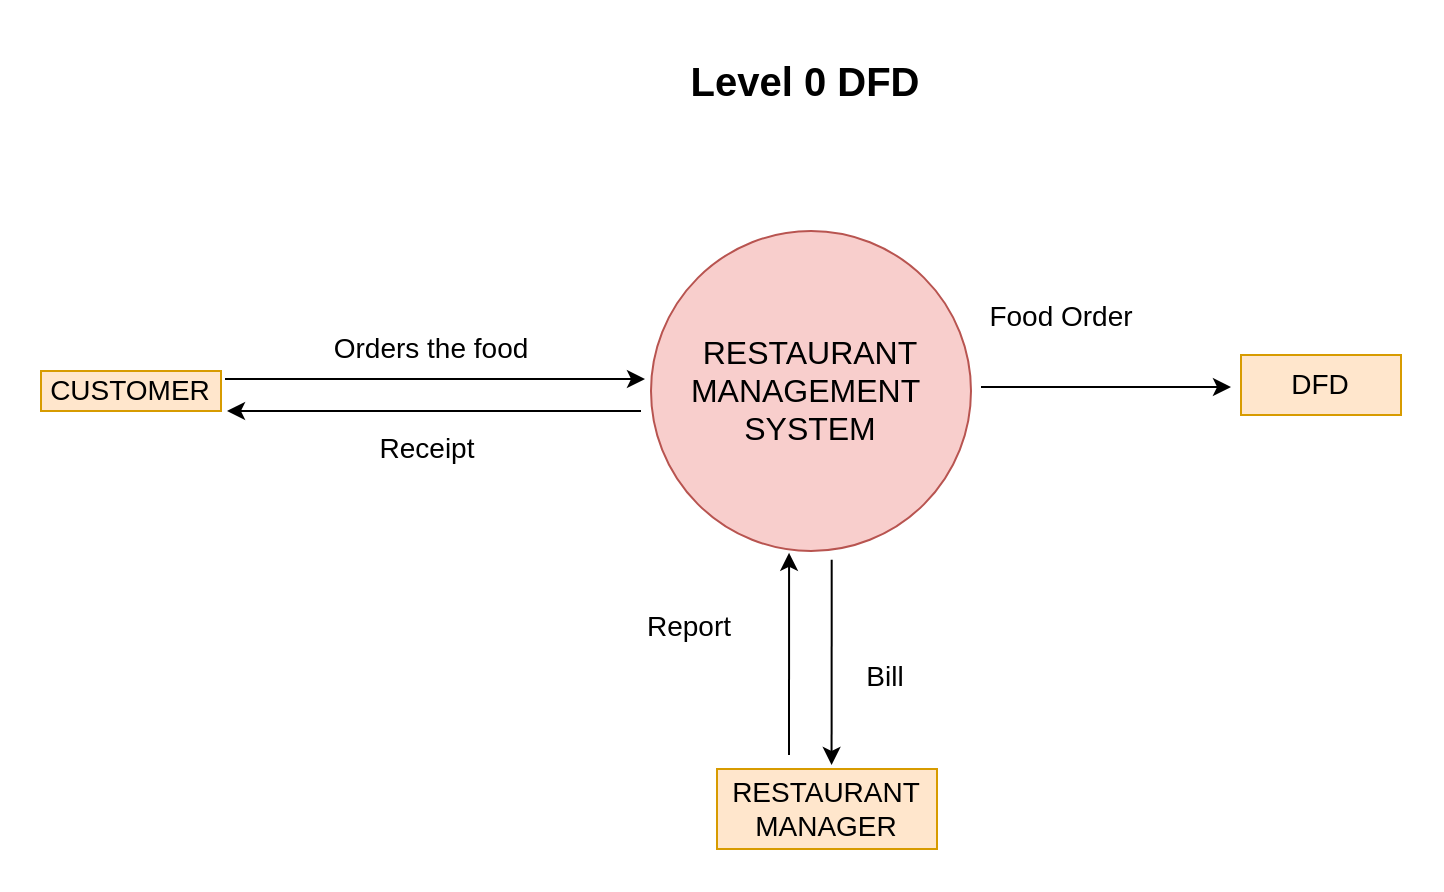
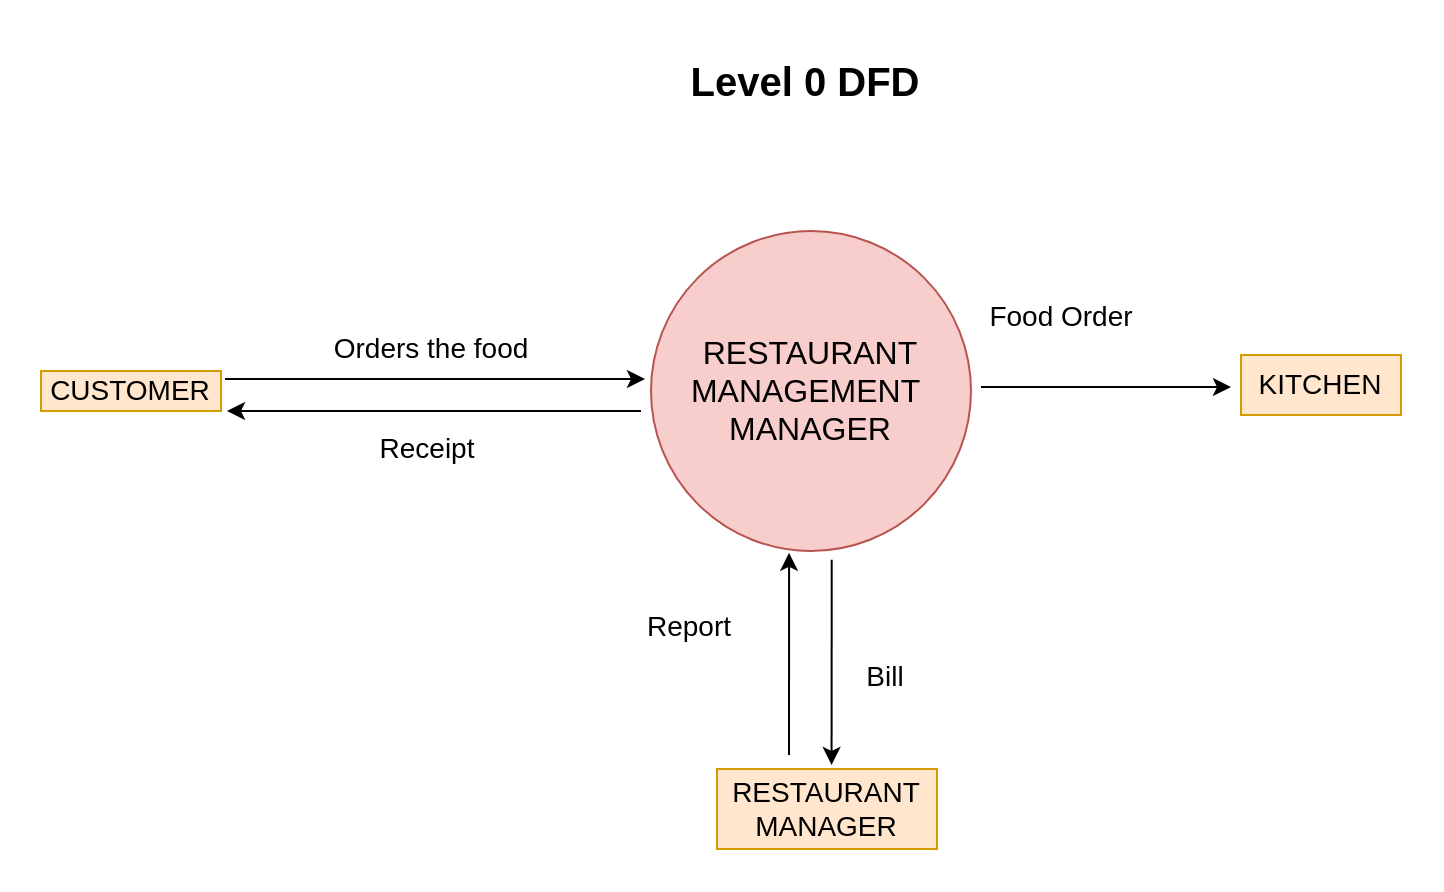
- <mxCell id="4" value="&lt;font style=&quot;font-size: 14px;&quot;&gt;DFD&lt;/font&gt;" style="rounded=0;whiteSpace=wrap;html=1;fillColor=#ffe6cc;strokeColor=#d79b00;" vertex="1" parent="1"><mxGeometry x="620" y="177" width="80" height="30" as="geometry" /></mxCell>
+ <mxCell id="4" value="&lt;font style=&quot;font-size: 14px;&quot;&gt;KITCHEN&lt;/font&gt;" style="rounded=0;whiteSpace=wrap;html=1;fillColor=#ffe6cc;strokeColor=#d79b00;" vertex="1" parent="1"><mxGeometry x="620" y="177" width="80" height="30" as="geometry" /></mxCell>
- <mxCell id="2" value="&lt;font style=&quot;font-size: 16px;&quot;&gt;RESTAURANT&lt;br&gt;MANAGEMENT&amp;nbsp;&lt;br&gt;SYSTEM&lt;/font&gt;" style="ellipse;whiteSpace=wrap;html=1;aspect=fixed;fillColor=#f8cecc;strokeColor=#b85450;" vertex="1" parent="1"><mxGeometry x="325" y="115" width="160" height="160" as="geometry" /></mxCell>
+ <mxCell id="2" value="&lt;font style=&quot;font-size: 16px;&quot;&gt;RESTAURANT&lt;br&gt;MANAGEMENT&amp;nbsp;&lt;br&gt;MANAGER&lt;/font&gt;" style="ellipse;whiteSpace=wrap;html=1;aspect=fixed;fillColor=#f8cecc;strokeColor=#b85450;" vertex="1" parent="1"><mxGeometry x="325" y="115" width="160" height="160" as="geometry" /></mxCell>
